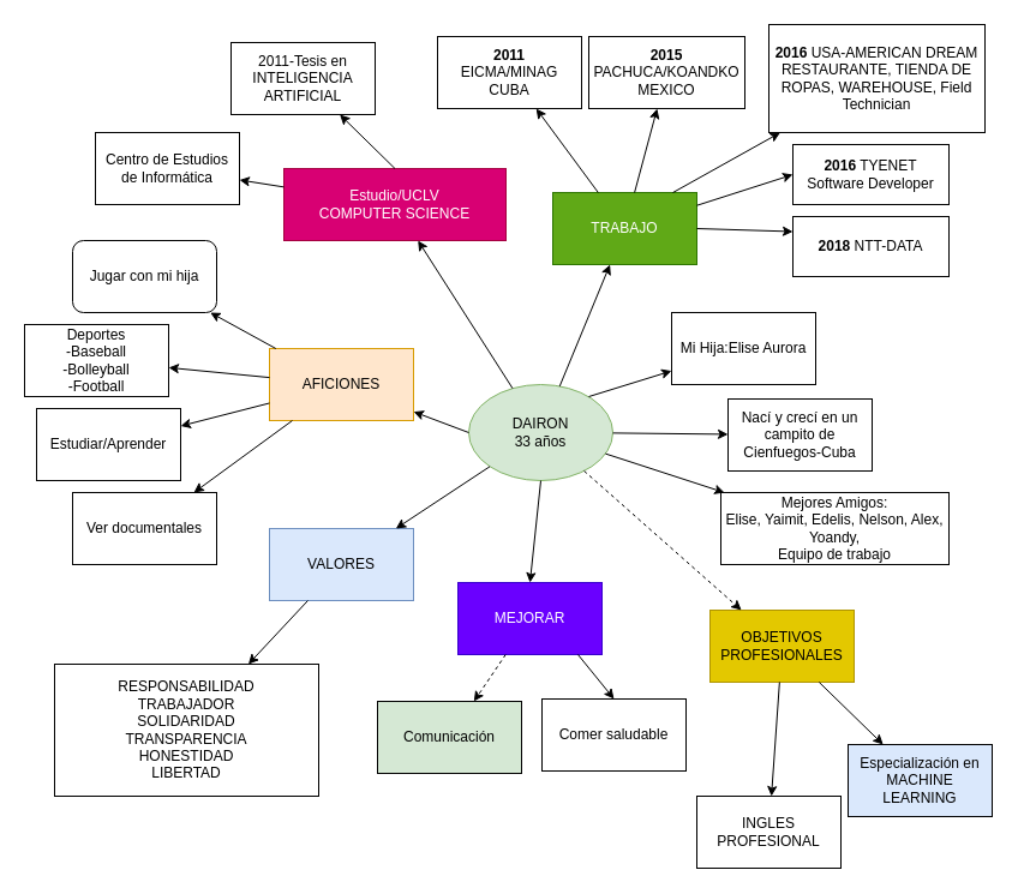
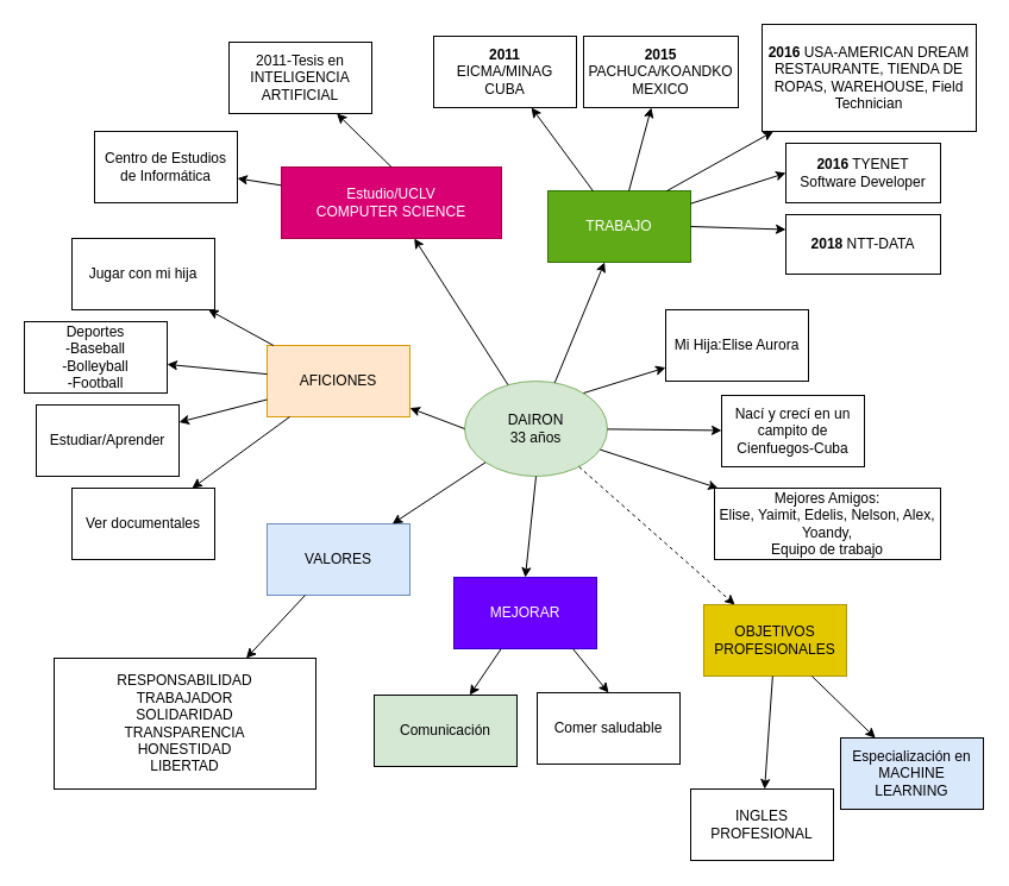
- <mxCell id="11" value="Jugar con mi hija" style="whiteSpace=wrap;html=1;rounded=1;" vertex="1" parent="1"><mxGeometry x="60" y="200" width="120" height="60" as="geometry" /></mxCell>
+ <mxCell id="11" value="Jugar con mi hija" style="rounded=0;whiteSpace=wrap;html=1;" vertex="1" parent="1"><mxGeometry x="60" y="200" width="120" height="60" as="geometry" /></mxCell>
- <mxCell id="31" value="" style="endArrow=classic;html=1;rounded=0;dashed=1;" edge="1" parent="1" source="14" target="19"><mxGeometry width="50" height="50" relative="1" as="geometry"><mxPoint x="340" y="430" as="sourcePoint" /><mxPoint x="390" y="380" as="targetPoint" /></mxGeometry></mxCell>
+ <mxCell id="31" value="" style="endArrow=classic;html=1;rounded=0;" edge="1" parent="1" source="14" target="19"><mxGeometry width="50" height="50" relative="1" as="geometry"><mxPoint x="340" y="430" as="sourcePoint" /><mxPoint x="390" y="380" as="targetPoint" /></mxGeometry></mxCell>
